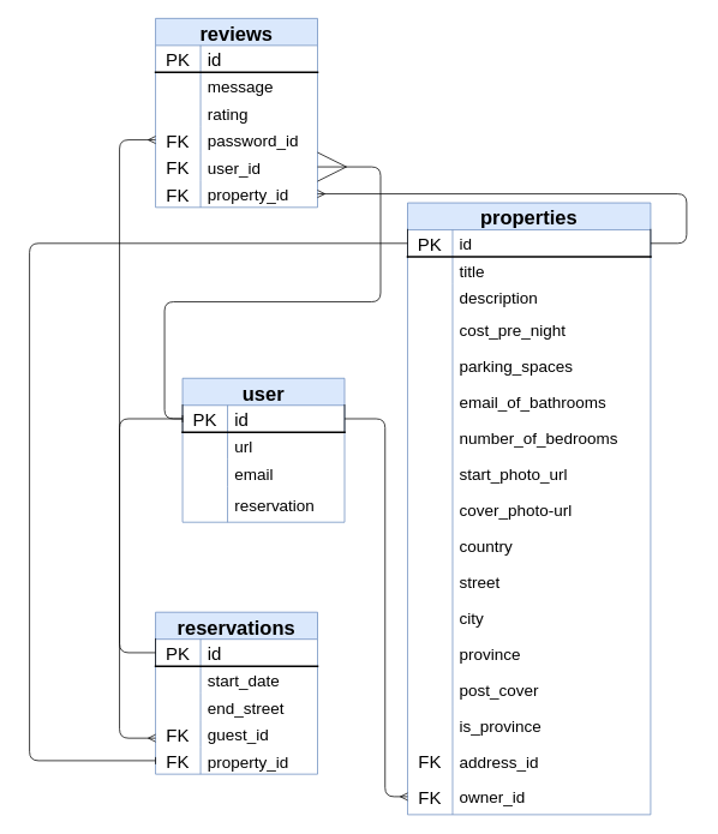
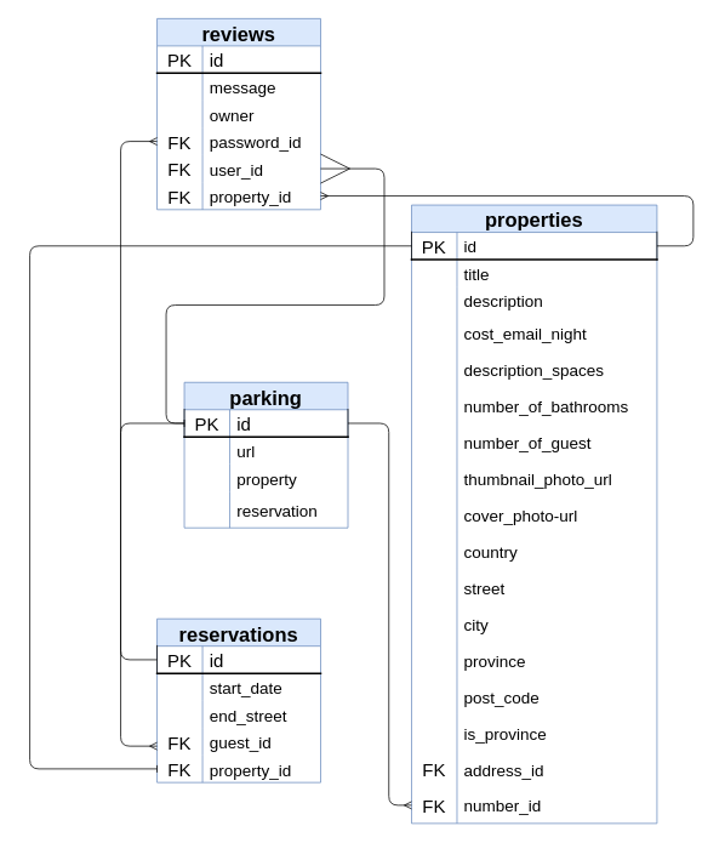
- <mxCell id="94" value="rating" style="shape=partialRectangle;connectable=0;fillColor=none;top=0;left=0;bottom=0;right=0;align=left;spacingLeft=6;overflow=hidden;rounded=0;shadow=0;glass=0;sketch=0;fontSize=18;strokeWidth=2;" vertex="1" parent="92"><mxGeometry x="50" width="130" height="30" as="geometry"><mxRectangle width="130" height="30" as="alternateBounds" /></mxGeometry></mxCell>
+ <mxCell id="94" value="owner" style="shape=partialRectangle;connectable=0;fillColor=none;top=0;left=0;bottom=0;right=0;align=left;spacingLeft=6;overflow=hidden;rounded=0;shadow=0;glass=0;sketch=0;fontSize=18;strokeWidth=2;" vertex="1" parent="92"><mxGeometry x="50" width="130" height="30" as="geometry"><mxRectangle width="130" height="30" as="alternateBounds" /></mxGeometry></mxCell>
- <mxCell id="27" value="cost_pre_night" style="shape=partialRectangle;connectable=0;fillColor=none;top=0;left=0;bottom=0;right=0;align=left;spacingLeft=6;overflow=hidden;rounded=0;shadow=0;glass=0;sketch=0;fontSize=18;strokeWidth=2;" vertex="1" parent="25"><mxGeometry x="50" width="220" height="40" as="geometry"><mxRectangle width="220" height="40" as="alternateBounds" /></mxGeometry></mxCell>
+ <mxCell id="27" value="cost_email_night" style="shape=partialRectangle;connectable=0;fillColor=none;top=0;left=0;bottom=0;right=0;align=left;spacingLeft=6;overflow=hidden;rounded=0;shadow=0;glass=0;sketch=0;fontSize=18;strokeWidth=2;" vertex="1" parent="25"><mxGeometry x="50" width="220" height="40" as="geometry"><mxRectangle width="220" height="40" as="alternateBounds" /></mxGeometry></mxCell>
- <mxCell id="30" value="parking_spaces" style="shape=partialRectangle;connectable=0;fillColor=none;top=0;left=0;bottom=0;right=0;align=left;spacingLeft=6;overflow=hidden;rounded=0;shadow=0;glass=0;sketch=0;fontSize=18;strokeWidth=2;" vertex="1" parent="28"><mxGeometry x="50" width="220" height="40" as="geometry"><mxRectangle width="220" height="40" as="alternateBounds" /></mxGeometry></mxCell>
+ <mxCell id="30" value="description_spaces" style="shape=partialRectangle;connectable=0;fillColor=none;top=0;left=0;bottom=0;right=0;align=left;spacingLeft=6;overflow=hidden;rounded=0;shadow=0;glass=0;sketch=0;fontSize=18;strokeWidth=2;" vertex="1" parent="28"><mxGeometry x="50" width="220" height="40" as="geometry"><mxRectangle width="220" height="40" as="alternateBounds" /></mxGeometry></mxCell>
- <mxCell id="2" value="user" style="shape=table;startSize=30;container=1;collapsible=1;childLayout=tableLayout;fixedRows=1;rowLines=0;fontStyle=1;align=center;resizeLast=1;rounded=0;shadow=0;glass=0;sketch=0;fontSize=22;strokeWidth=1;fillColor=#dae8fc;strokeColor=#6c8ebf;" vertex="1" parent="1"><mxGeometry x="190" y="420" width="180" height="160" as="geometry" /></mxCell>
+ <mxCell id="2" value="parking" style="shape=table;startSize=30;container=1;collapsible=1;childLayout=tableLayout;fixedRows=1;rowLines=0;fontStyle=1;align=center;resizeLast=1;rounded=0;shadow=0;glass=0;sketch=0;fontSize=22;strokeWidth=1;fillColor=#dae8fc;strokeColor=#6c8ebf;" vertex="1" parent="1"><mxGeometry x="190" y="420" width="180" height="160" as="geometry" /></mxCell>
- <mxCell id="33" value="email_of_bathrooms" style="shape=partialRectangle;connectable=0;fillColor=none;top=0;left=0;bottom=0;right=0;align=left;spacingLeft=6;overflow=hidden;rounded=0;shadow=0;glass=0;sketch=0;fontSize=18;strokeWidth=2;" vertex="1" parent="31"><mxGeometry x="50" width="220" height="40" as="geometry"><mxRectangle width="220" height="40" as="alternateBounds" /></mxGeometry></mxCell>
+ <mxCell id="33" value="number_of_bathrooms" style="shape=partialRectangle;connectable=0;fillColor=none;top=0;left=0;bottom=0;right=0;align=left;spacingLeft=6;overflow=hidden;rounded=0;shadow=0;glass=0;sketch=0;fontSize=18;strokeWidth=2;" vertex="1" parent="31"><mxGeometry x="50" width="220" height="40" as="geometry"><mxRectangle width="220" height="40" as="alternateBounds" /></mxGeometry></mxCell>
- <mxCell id="36" value="number_of_bedrooms" style="shape=partialRectangle;connectable=0;fillColor=none;top=0;left=0;bottom=0;right=0;align=left;spacingLeft=6;overflow=hidden;rounded=0;shadow=0;glass=0;sketch=0;fontSize=18;strokeWidth=2;" vertex="1" parent="34"><mxGeometry x="50" width="220" height="40" as="geometry"><mxRectangle width="220" height="40" as="alternateBounds" /></mxGeometry></mxCell>
+ <mxCell id="36" value="number_of_guest" style="shape=partialRectangle;connectable=0;fillColor=none;top=0;left=0;bottom=0;right=0;align=left;spacingLeft=6;overflow=hidden;rounded=0;shadow=0;glass=0;sketch=0;fontSize=18;strokeWidth=2;" vertex="1" parent="34"><mxGeometry x="50" width="220" height="40" as="geometry"><mxRectangle width="220" height="40" as="alternateBounds" /></mxGeometry></mxCell>
- <mxCell id="11" value="email" style="shape=partialRectangle;connectable=0;fillColor=none;top=0;left=0;bottom=0;right=0;align=left;spacingLeft=6;overflow=hidden;rounded=0;shadow=0;glass=0;sketch=0;fontSize=18;strokeWidth=2;" vertex="1" parent="9"><mxGeometry x="50" width="130" height="30" as="geometry"><mxRectangle width="130" height="30" as="alternateBounds" /></mxGeometry></mxCell>
+ <mxCell id="11" value="property" style="shape=partialRectangle;connectable=0;fillColor=none;top=0;left=0;bottom=0;right=0;align=left;spacingLeft=6;overflow=hidden;rounded=0;shadow=0;glass=0;sketch=0;fontSize=18;strokeWidth=2;" vertex="1" parent="9"><mxGeometry x="50" width="130" height="30" as="geometry"><mxRectangle width="130" height="30" as="alternateBounds" /></mxGeometry></mxCell>
- <mxCell id="39" value="start_photo_url" style="shape=partialRectangle;connectable=0;fillColor=none;top=0;left=0;bottom=0;right=0;align=left;spacingLeft=6;overflow=hidden;rounded=0;shadow=0;glass=0;sketch=0;fontSize=18;strokeWidth=2;" vertex="1" parent="37"><mxGeometry x="50" width="220" height="40" as="geometry"><mxRectangle width="220" height="40" as="alternateBounds" /></mxGeometry></mxCell>
+ <mxCell id="39" value="thumbnail_photo_url" style="shape=partialRectangle;connectable=0;fillColor=none;top=0;left=0;bottom=0;right=0;align=left;spacingLeft=6;overflow=hidden;rounded=0;shadow=0;glass=0;sketch=0;fontSize=18;strokeWidth=2;" vertex="1" parent="37"><mxGeometry x="50" width="220" height="40" as="geometry"><mxRectangle width="220" height="40" as="alternateBounds" /></mxGeometry></mxCell>
- <mxCell id="57" value="post_cover" style="shape=partialRectangle;connectable=0;fillColor=none;top=0;left=0;bottom=0;right=0;align=left;spacingLeft=6;overflow=hidden;rounded=0;shadow=0;glass=0;sketch=0;fontSize=18;strokeWidth=2;" vertex="1" parent="55"><mxGeometry x="50" width="220" height="40" as="geometry"><mxRectangle width="220" height="40" as="alternateBounds" /></mxGeometry></mxCell>
+ <mxCell id="57" value="post_code" style="shape=partialRectangle;connectable=0;fillColor=none;top=0;left=0;bottom=0;right=0;align=left;spacingLeft=6;overflow=hidden;rounded=0;shadow=0;glass=0;sketch=0;fontSize=18;strokeWidth=2;" vertex="1" parent="55"><mxGeometry x="50" width="220" height="40" as="geometry"><mxRectangle width="220" height="40" as="alternateBounds" /></mxGeometry></mxCell>
- <mxCell id="66" value="owner_id" style="shape=partialRectangle;connectable=0;fillColor=none;top=0;left=0;bottom=0;right=0;align=left;spacingLeft=6;overflow=hidden;rounded=0;shadow=0;glass=0;sketch=0;fontSize=18;strokeWidth=2;" vertex="1" parent="64"><mxGeometry x="50" width="220" height="40" as="geometry"><mxRectangle width="220" height="40" as="alternateBounds" /></mxGeometry></mxCell>
+ <mxCell id="66" value="number_id" style="shape=partialRectangle;connectable=0;fillColor=none;top=0;left=0;bottom=0;right=0;align=left;spacingLeft=6;overflow=hidden;rounded=0;shadow=0;glass=0;sketch=0;fontSize=18;strokeWidth=2;" vertex="1" parent="64"><mxGeometry x="50" width="220" height="40" as="geometry"><mxRectangle width="220" height="40" as="alternateBounds" /></mxGeometry></mxCell>
